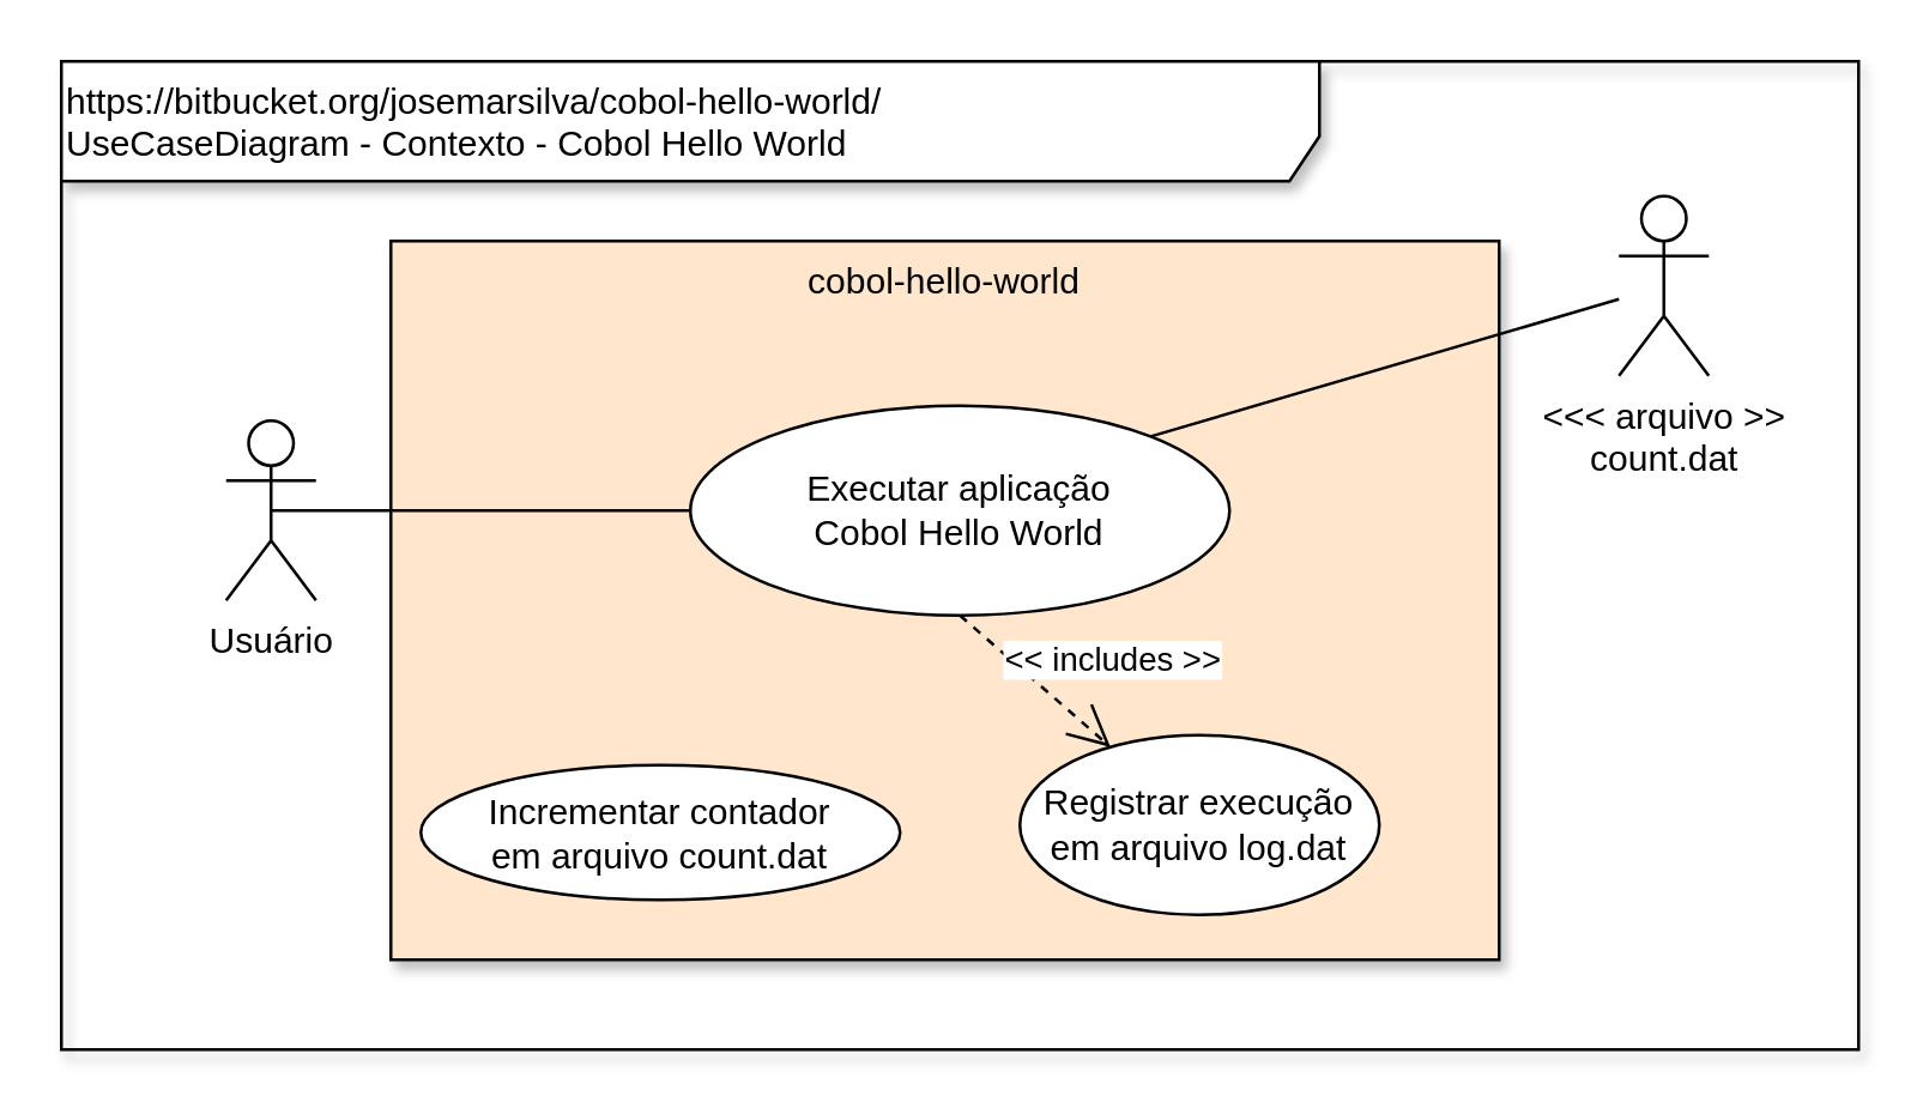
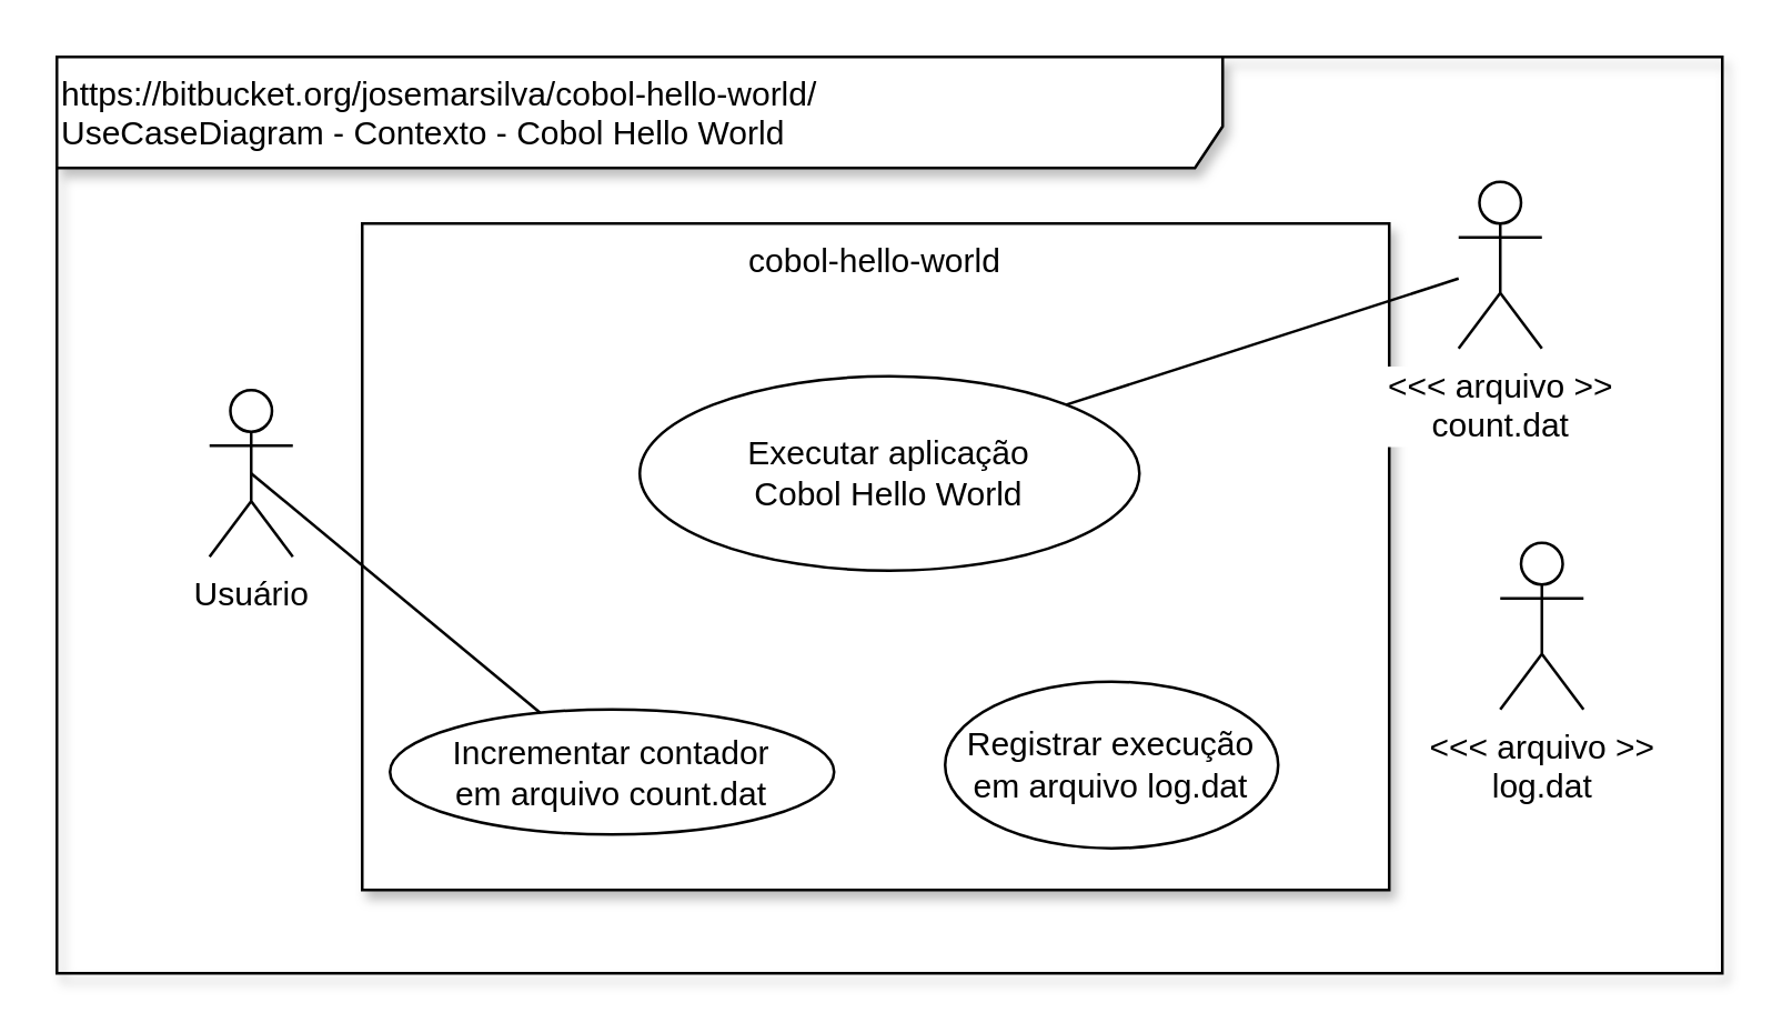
- <mxCell id="3" value="cobol-hello-world" style="whiteSpace=wrap;html=1;shadow=1;verticalAlign=top;fillColor=#ffe6cc;" parent="1" vertex="1"><mxGeometry x="130" y="80" width="370" height="240" as="geometry" /></mxCell>
+ <mxCell id="3" value="cobol-hello-world" style="whiteSpace=wrap;html=1;shadow=1;verticalAlign=top;" parent="1" vertex="1"><mxGeometry x="130" y="80" width="370" height="240" as="geometry" /></mxCell>
- <mxCell id="8" value="&amp;lt;&amp;lt;&amp;lt; arquivo &amp;gt;&amp;gt;&lt;br&gt;count.dat" style="shape=umlActor;verticalLabelPosition=bottom;labelBackgroundColor=#ffffff;verticalAlign=top;html=1;" vertex="1" parent="1"><mxGeometry x="540" y="65" width="30" height="60" as="geometry" /></mxCell>
+ <mxCell id="8" value="&amp;lt;&amp;lt;&amp;lt; arquivo &amp;gt;&amp;gt;&lt;br&gt;count.dat" style="shape=umlActor;verticalLabelPosition=bottom;labelBackgroundColor=#ffffff;verticalAlign=top;html=1;" vertex="1" parent="1"><mxGeometry x="525" y="65" width="30" height="60" as="geometry" /></mxCell>
- <mxCell id="6" value="" style="endArrow=none;startArrow=none;endFill=0;startFill=0;html=1;entryX=0;entryY=0.5;exitX=0.5;exitY=0.5;exitPerimeter=0;entryDx=0;entryDy=0;" parent="1" source="4" target="5" edge="1"><mxGeometry width="160" relative="1" as="geometry"><mxPoint x="80" y="250" as="sourcePoint" /><mxPoint x="510" y="290" as="targetPoint" /></mxGeometry></mxCell>
+ <mxCell id="6" value="" style="endArrow=none;startArrow=none;endFill=0;startFill=0;html=1;exitX=0.5;exitY=0.5;exitPerimeter=0;" parent="1" source="4" target="10" edge="1"><mxGeometry width="160" relative="1" as="geometry"><mxPoint x="80" y="250" as="sourcePoint" /><mxPoint x="510" y="290" as="targetPoint" /></mxGeometry></mxCell>
+ <mxCell id="9" value="&amp;lt;&amp;lt;&amp;lt; arquivo &amp;gt;&amp;gt;&lt;br&gt;log.dat" style="shape=umlActor;verticalLabelPosition=bottom;labelBackgroundColor=#ffffff;verticalAlign=top;html=1;" vertex="1" parent="1"><mxGeometry x="540" y="195" width="30" height="60" as="geometry" /></mxCell>
- <mxCell id="12" value="&amp;lt;&amp;lt; includes &amp;gt;&amp;gt;" style="endArrow=open;endSize=12;dashed=1;html=1;exitX=0.5;exitY=1;exitDx=0;exitDy=0;" edge="1" parent="1" target="11" source="5"><mxGeometry x="0.429" y="22" width="160" relative="1" as="geometry"><mxPoint x="476.36" y="194.749" as="sourcePoint" /><mxPoint x="610" y="450" as="targetPoint" /><mxPoint as="offset" /></mxGeometry></mxCell>
